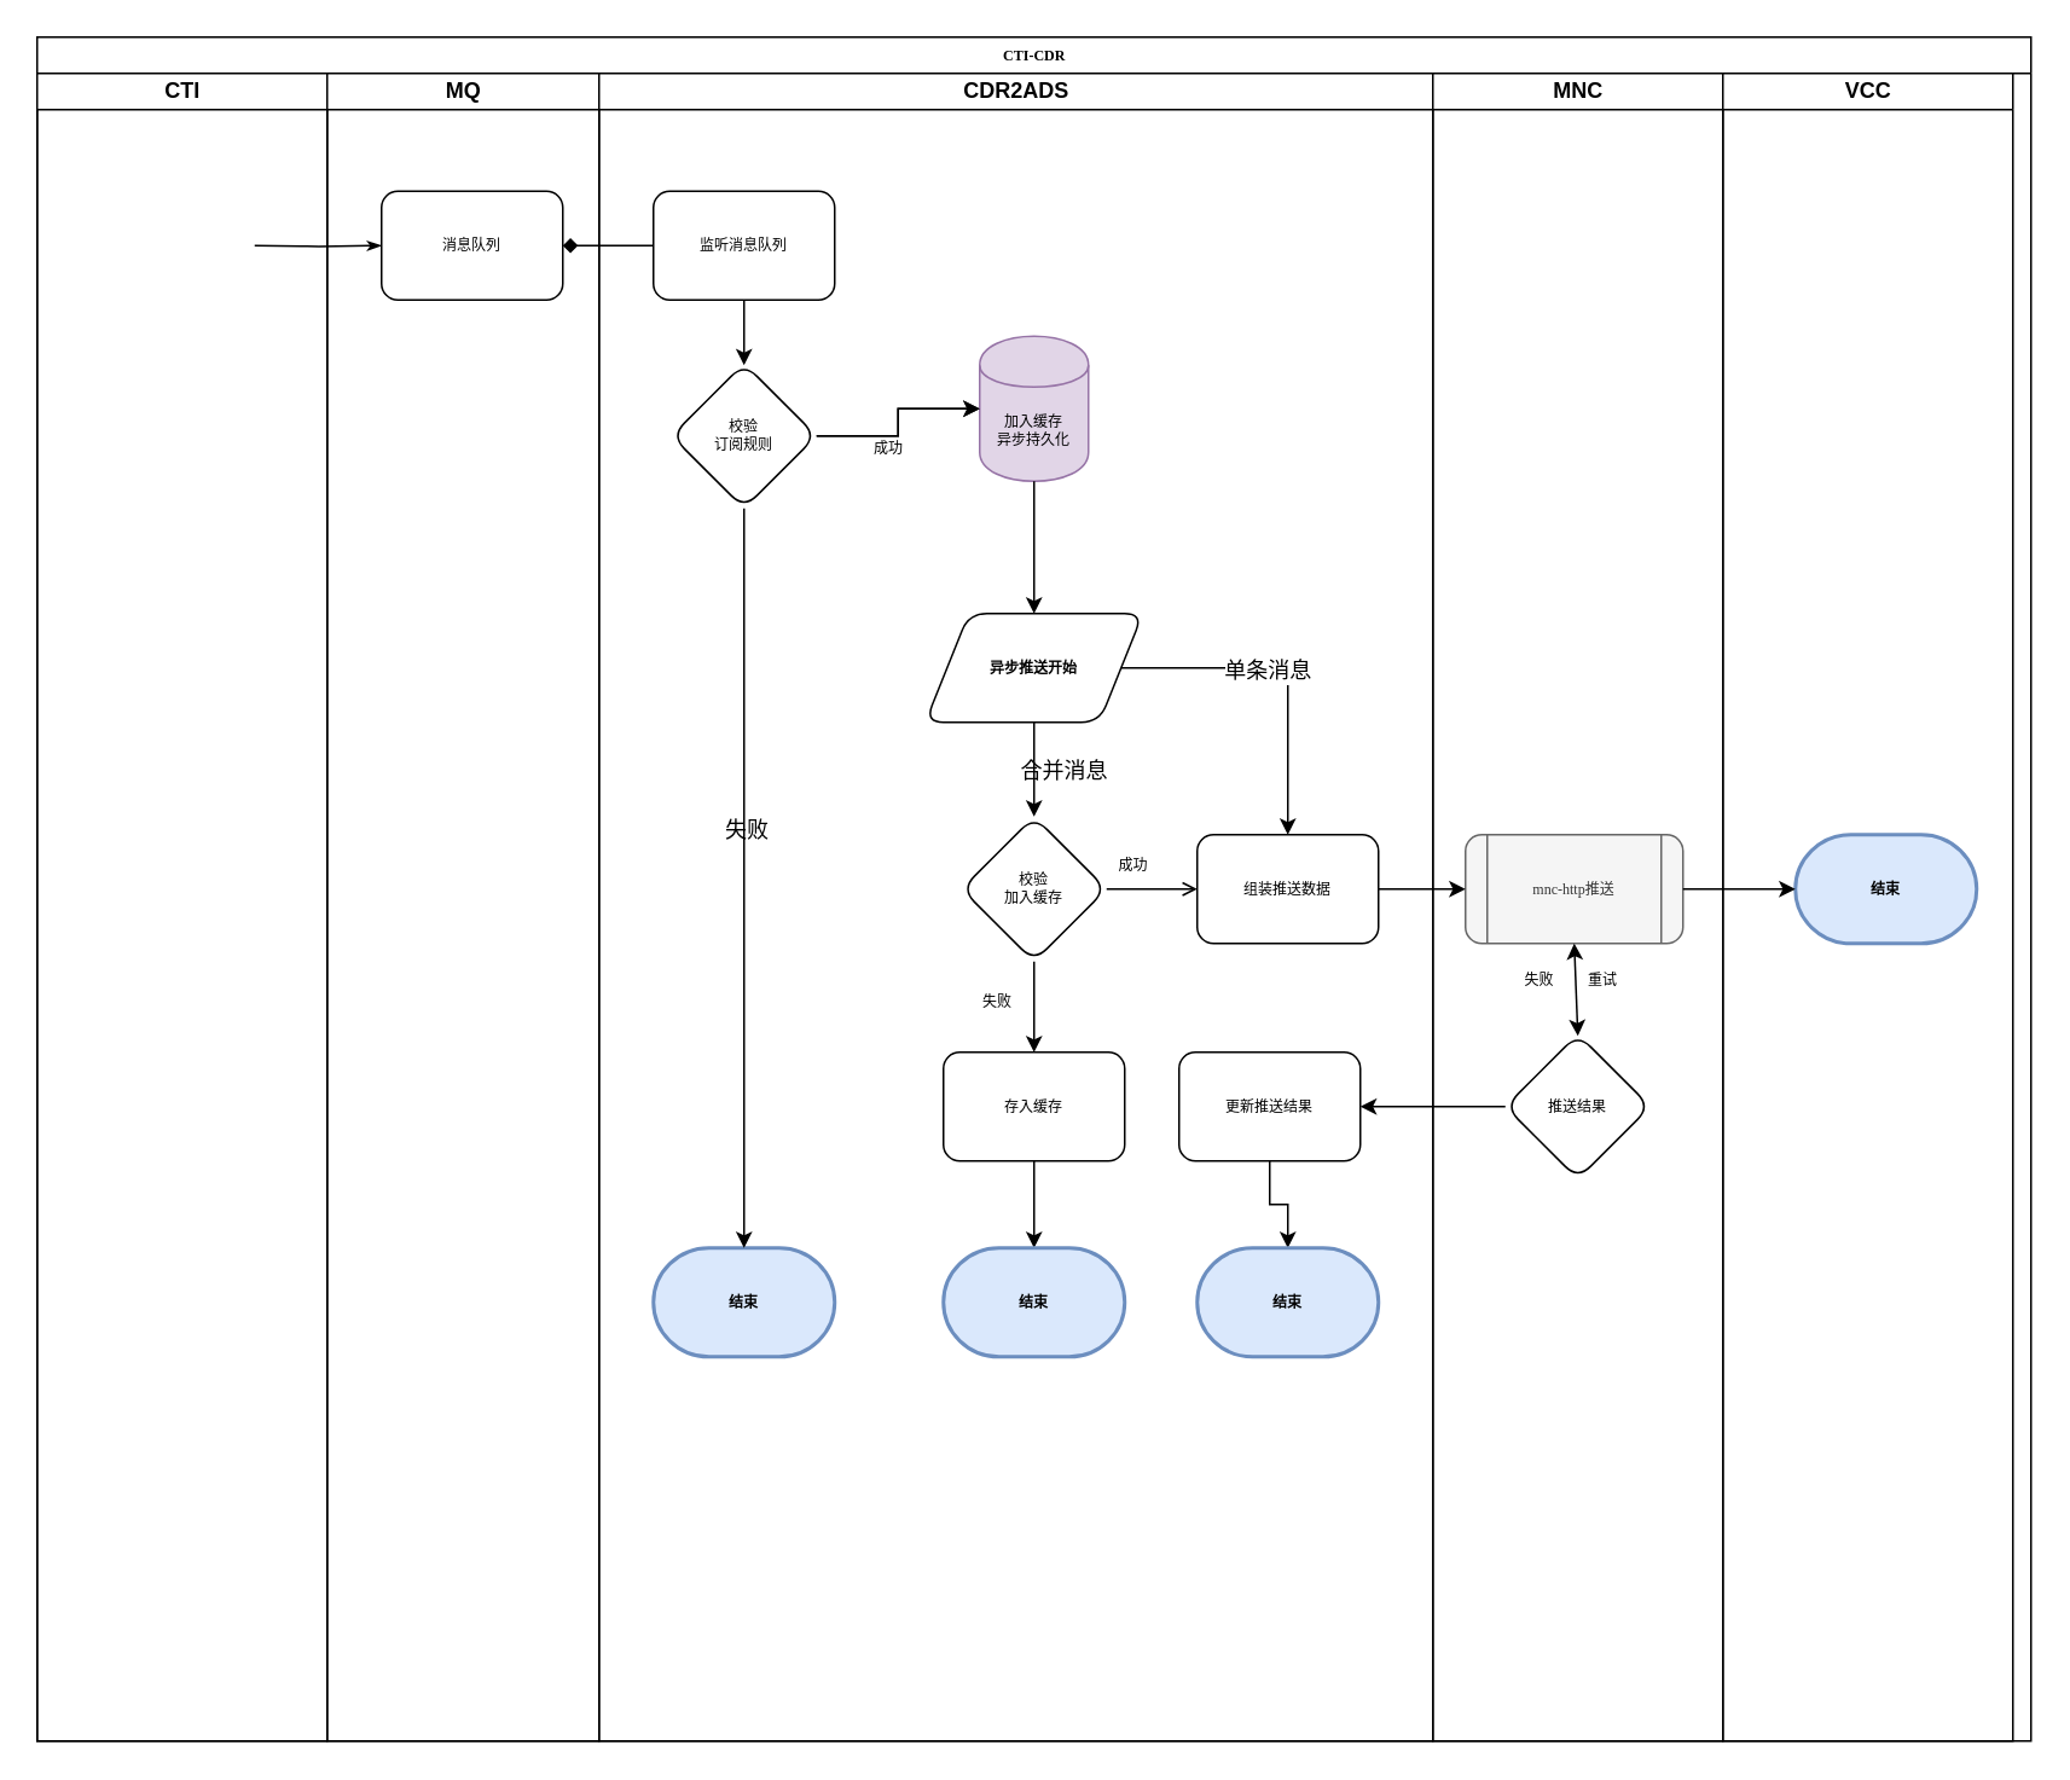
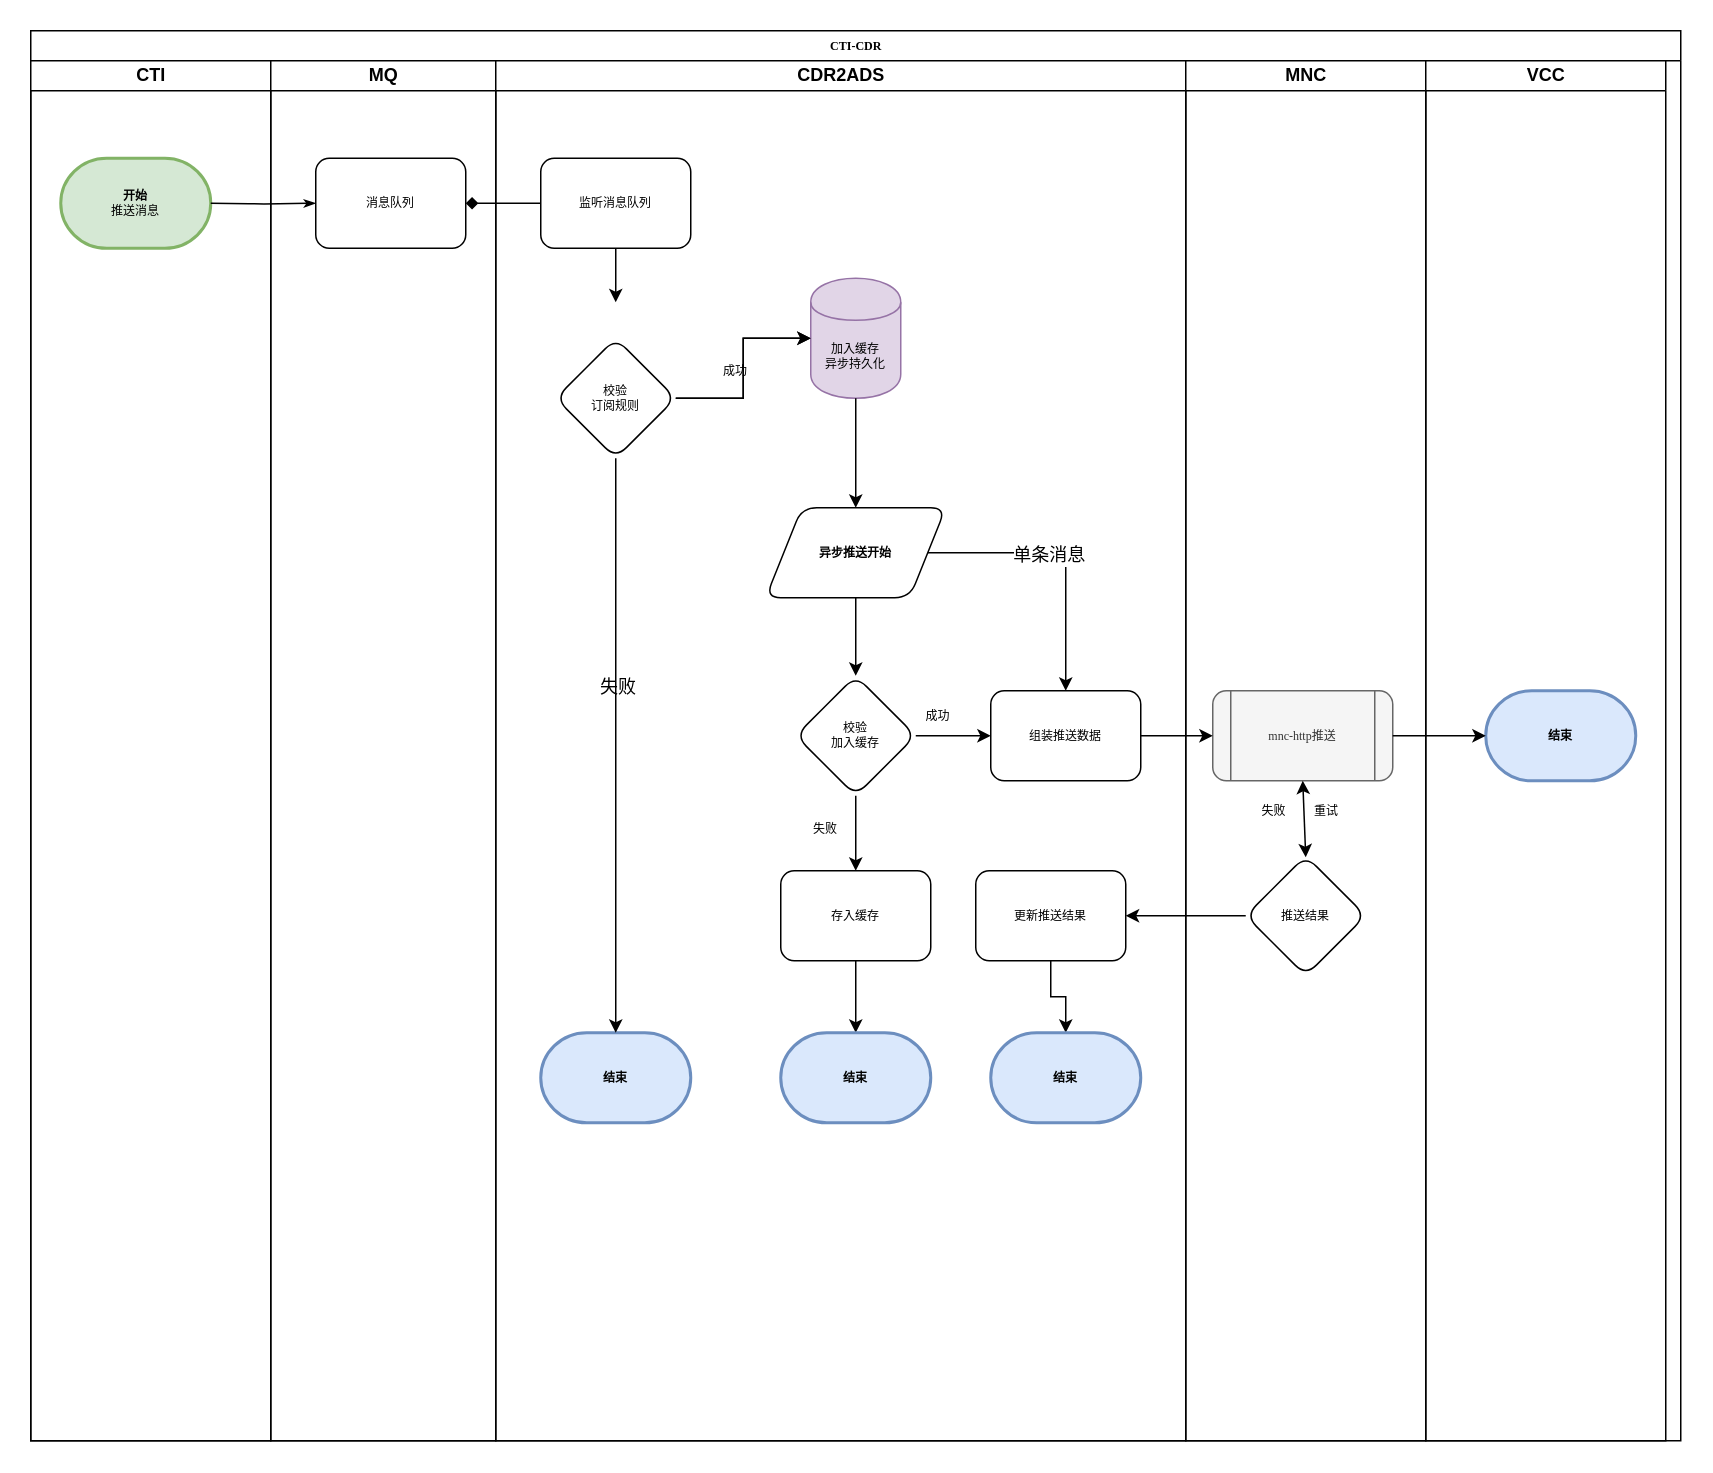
+ <mxCell id="4" value="&lt;b&gt;开始&lt;/b&gt;&lt;br&gt;推送消息" style="strokeWidth=2;html=1;shape=mxgraph.flowchart.terminator;whiteSpace=wrap;rounded=1;shadow=0;fontFamily=Verdana;fontSize=8;fillColor=#d5e8d4;strokeColor=#82b366;" parent="3" vertex="1"><mxGeometry x="20" y="65" width="100" height="60" as="geometry" /></mxCell>
- <mxCell id="16" value="校验&lt;br&gt;订阅规则" style="rhombus;whiteSpace=wrap;html=1;rounded=1;shadow=0;strokeWidth=1;fontFamily=Verdana;fontSize=8;" parent="8" vertex="1"><mxGeometry x="40" y="160" width="80" height="80" as="geometry" /></mxCell>
+ <mxCell id="16" value="校验&lt;br&gt;订阅规则" style="rhombus;whiteSpace=wrap;html=1;rounded=1;shadow=0;strokeWidth=1;fontFamily=Verdana;fontSize=8;" parent="8" vertex="1"><mxGeometry x="40" y="185" width="80" height="80" as="geometry" /></mxCell>
- <mxCell id="48" value="合并消息" style="text;html=1;resizable=0;points=[];autosize=1;align=left;verticalAlign=top;spacingTop=-4;" vertex="1" parent="1"><mxGeometry x="561" y="415" width="60" height="20" as="geometry" /></mxCell>
- <mxCell id="17" value="" style="edgeStyle=orthogonalEdgeStyle;rounded=0;orthogonalLoop=1;jettySize=auto;html=1;fontFamily=Verdana;fontSize=8;endArrow=open;" parent="8" source="19" target="20" edge="1"><mxGeometry relative="1" as="geometry" /></mxCell>
+ <mxCell id="17" value="" style="edgeStyle=orthogonalEdgeStyle;rounded=0;orthogonalLoop=1;jettySize=auto;html=1;fontFamily=Verdana;fontSize=8;" parent="8" source="19" target="20" edge="1"><mxGeometry relative="1" as="geometry" /></mxCell>
